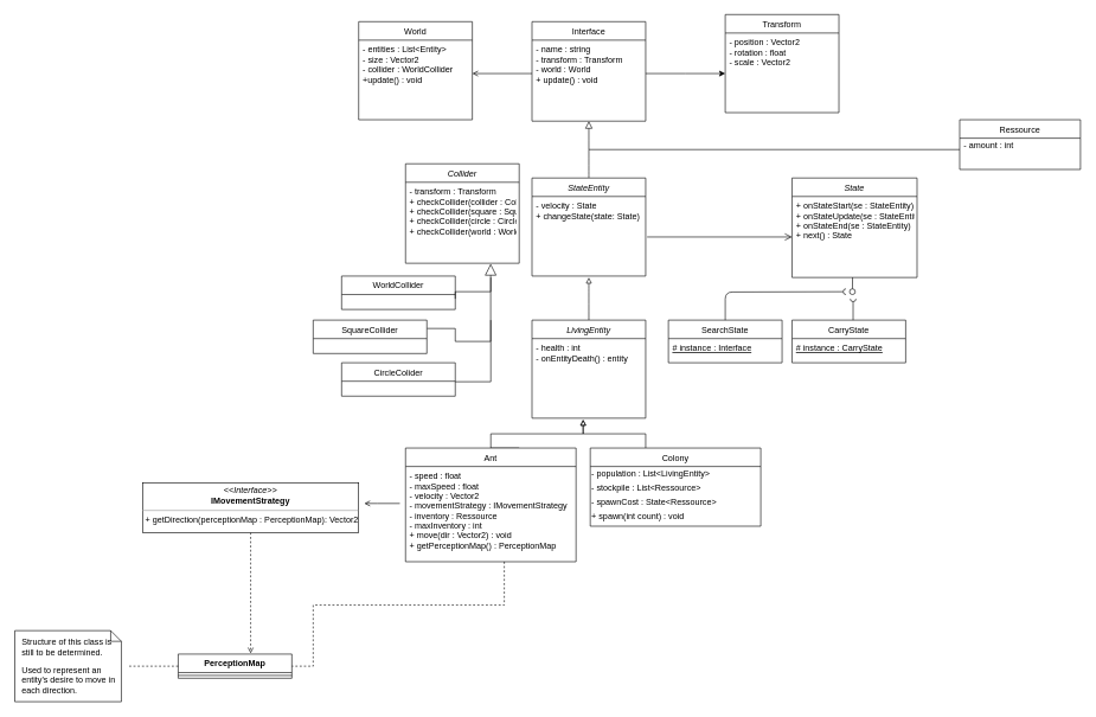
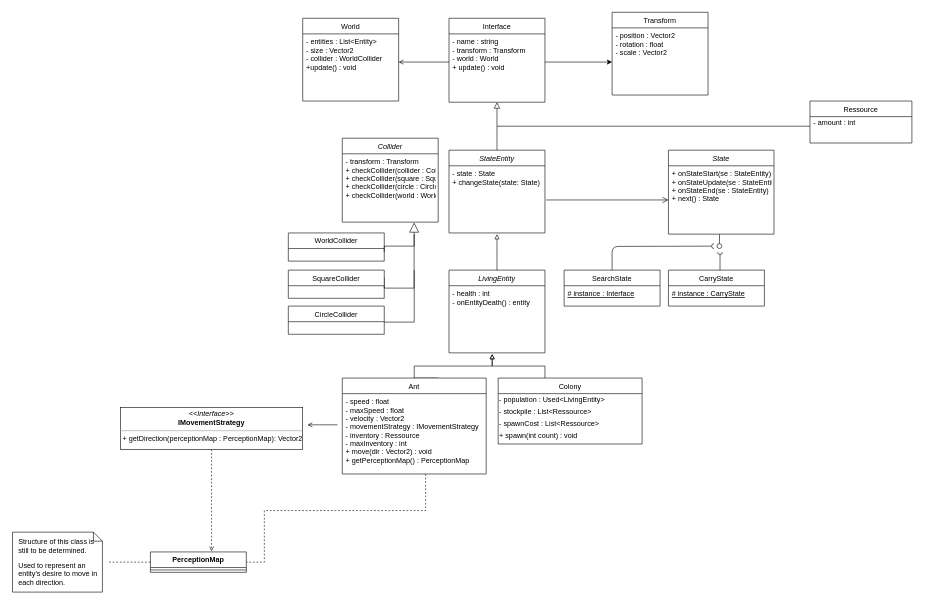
- <mxCell id="10" value="- velocity : State&#10;+ changeState(state: State)" style="text;align=left;verticalAlign=top;spacingLeft=4;spacingRight=4;overflow=hidden;rotatable=0;points=[[0,0.5],[1,0.5]];portConstraint=eastwest;" parent="9" vertex="1"><mxGeometry y="26" width="160" height="54" as="geometry" /></mxCell>
+ <mxCell id="10" value="- state : State&#10;+ changeState(state: State)" style="text;align=left;verticalAlign=top;spacingLeft=4;spacingRight=4;overflow=hidden;rotatable=0;points=[[0,0.5],[1,0.5]];portConstraint=eastwest;" parent="9" vertex="1"><mxGeometry y="26" width="160" height="54" as="geometry" /></mxCell>
- <mxCell id="30" value="SquareCollider" style="swimlane;fontStyle=0;align=center;verticalAlign=top;childLayout=stackLayout;horizontal=1;startSize=26;horizontalStack=0;resizeParent=1;resizeLast=0;collapsible=1;marginBottom=0;rounded=0;shadow=0;strokeWidth=1;" parent="1" vertex="1"><mxGeometry x="440" y="450" width="160" height="47" as="geometry"><mxRectangle x="230" y="140" width="160" height="26" as="alternateBounds" /></mxGeometry></mxCell>
+ <mxCell id="30" value="SquareCollider" style="swimlane;fontStyle=0;align=center;verticalAlign=top;childLayout=stackLayout;horizontal=1;startSize=26;horizontalStack=0;resizeParent=1;resizeLast=0;collapsible=1;marginBottom=0;rounded=0;shadow=0;strokeWidth=1;" parent="1" vertex="1"><mxGeometry x="480" y="450" width="160" height="47" as="geometry"><mxRectangle x="230" y="140" width="160" height="26" as="alternateBounds" /></mxGeometry></mxCell>
- <mxCell id="31" value="CircleColider" style="swimlane;fontStyle=0;align=center;verticalAlign=top;childLayout=stackLayout;horizontal=1;startSize=26;horizontalStack=0;resizeParent=1;resizeLast=0;collapsible=1;marginBottom=0;rounded=0;shadow=0;strokeWidth=1;" parent="1" vertex="1"><mxGeometry x="480" y="510" width="160" height="47" as="geometry"><mxRectangle x="230" y="140" width="160" height="26" as="alternateBounds" /></mxGeometry></mxCell>
+ <mxCell id="31" value="CircleCollider" style="swimlane;fontStyle=0;align=center;verticalAlign=top;childLayout=stackLayout;horizontal=1;startSize=26;horizontalStack=0;resizeParent=1;resizeLast=0;collapsible=1;marginBottom=0;rounded=0;shadow=0;strokeWidth=1;" parent="1" vertex="1"><mxGeometry x="480" y="510" width="160" height="47" as="geometry"><mxRectangle x="230" y="140" width="160" height="26" as="alternateBounds" /></mxGeometry></mxCell>
- <mxCell id="38" value="- population : List&amp;lt;LivingEntity&amp;gt;" style="text;html=1;align=left;verticalAlign=middle;resizable=0;points=[];autosize=1;strokeColor=none;fillColor=none;" parent="37" vertex="1"><mxGeometry y="26" width="240" height="20" as="geometry" /></mxCell>
+ <mxCell id="38" value="- population : Used&amp;lt;LivingEntity&amp;gt;" style="text;html=1;align=left;verticalAlign=middle;resizable=0;points=[];autosize=1;strokeColor=none;fillColor=none;" parent="37" vertex="1"><mxGeometry y="26" width="240" height="20" as="geometry" /></mxCell>
- <mxCell id="40" value="- spawnCost : State&amp;lt;Ressource&amp;gt;" style="text;html=1;align=left;verticalAlign=middle;resizable=0;points=[];autosize=1;strokeColor=none;fillColor=none;" parent="37" vertex="1"><mxGeometry y="66" width="240" height="20" as="geometry" /></mxCell>
+ <mxCell id="40" value="- spawnCost : List&amp;lt;Ressource&amp;gt;" style="text;html=1;align=left;verticalAlign=middle;resizable=0;points=[];autosize=1;strokeColor=none;fillColor=none;" parent="37" vertex="1"><mxGeometry y="66" width="240" height="20" as="geometry" /></mxCell>
